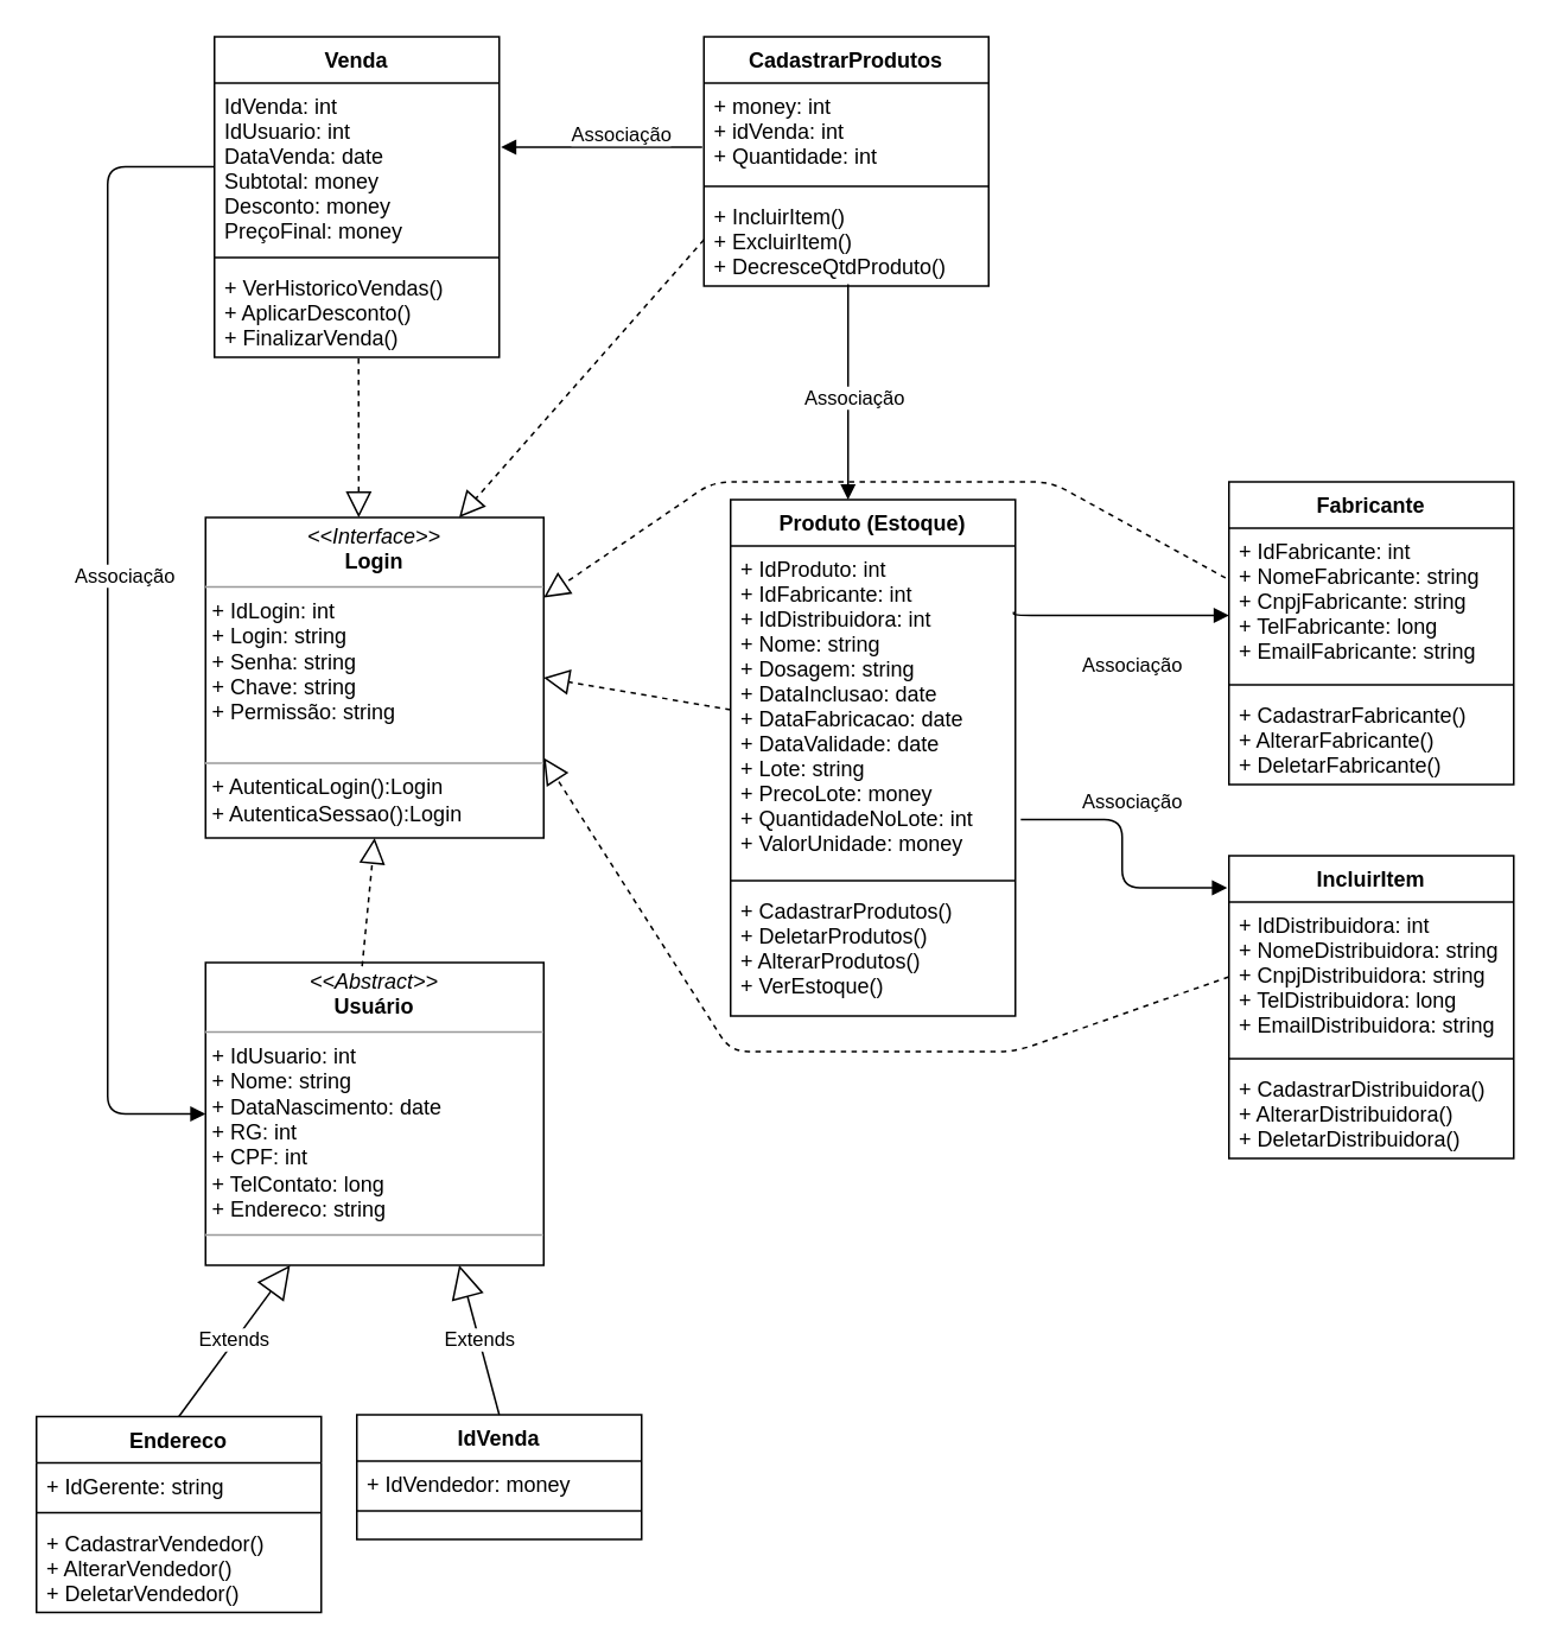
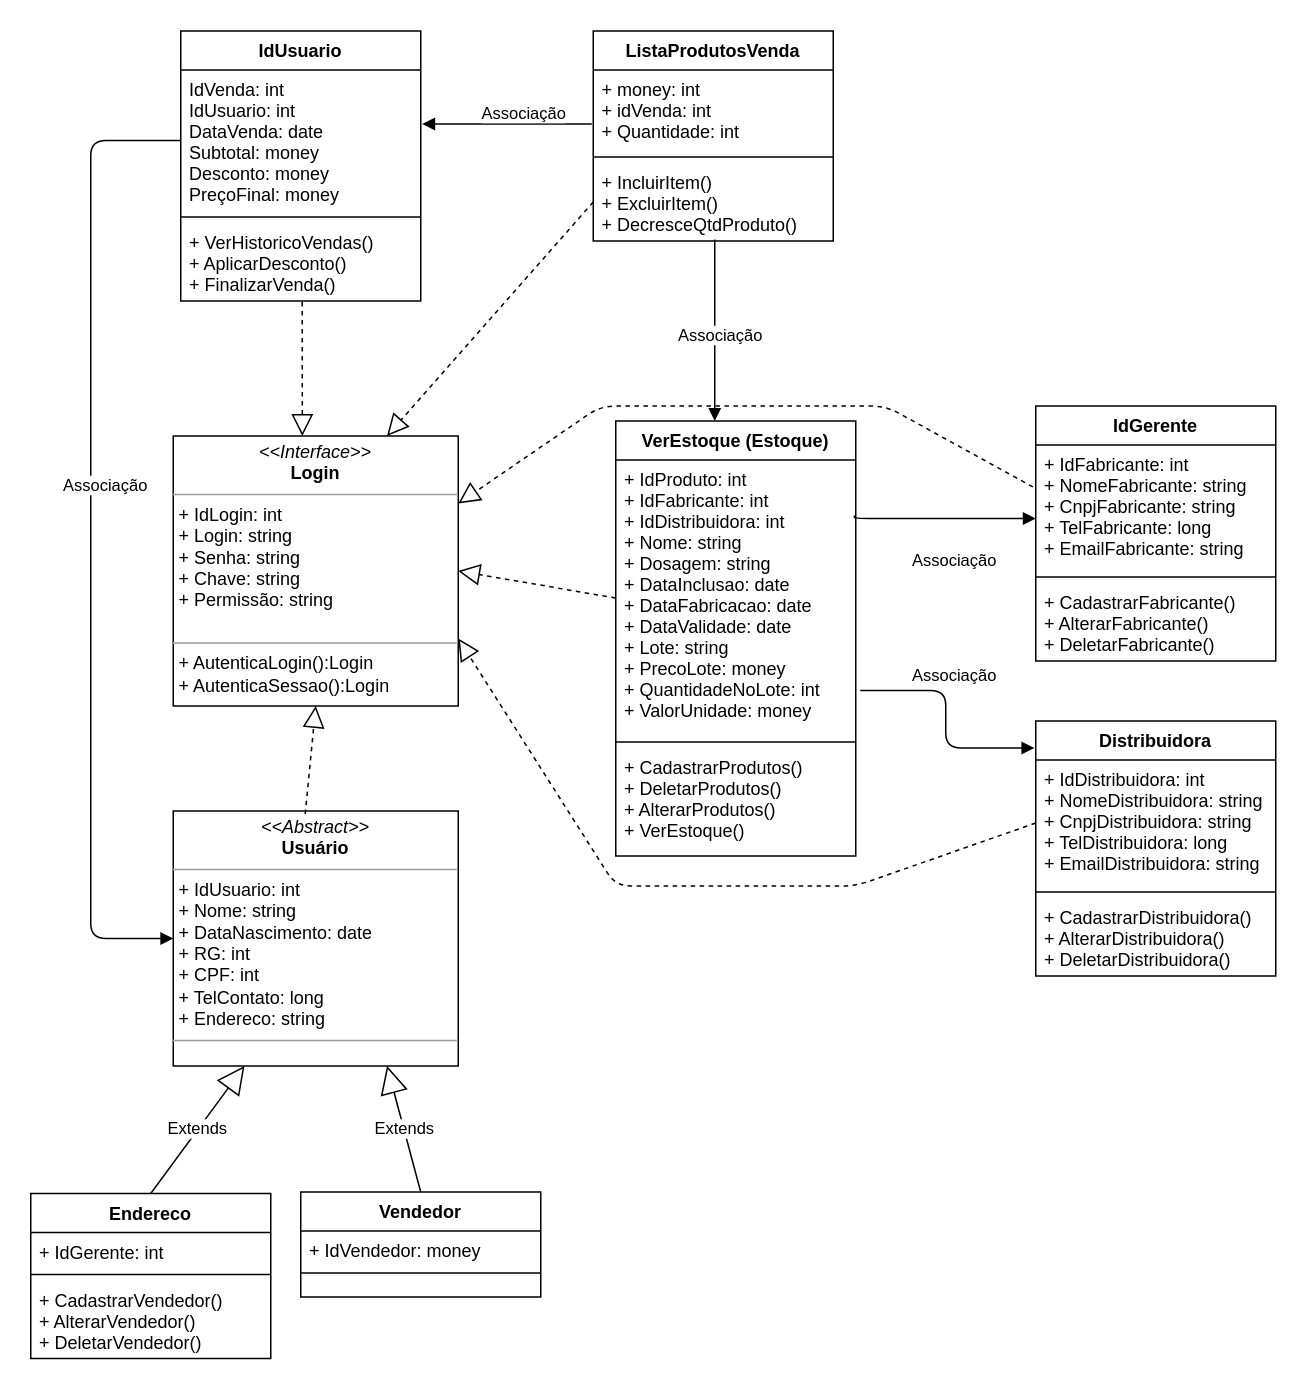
- <mxCell id="32" value="Venda" style="swimlane;fontStyle=1;align=center;verticalAlign=top;childLayout=stackLayout;horizontal=1;startSize=26;horizontalStack=0;resizeParent=1;resizeParentMax=0;resizeLast=0;collapsible=1;marginBottom=0;" vertex="1" parent="1"><mxGeometry x="120" y="20" width="160" height="180" as="geometry" /></mxCell>
+ <mxCell id="32" value="IdUsuario" style="swimlane;fontStyle=1;align=center;verticalAlign=top;childLayout=stackLayout;horizontal=1;startSize=26;horizontalStack=0;resizeParent=1;resizeParentMax=0;resizeLast=0;collapsible=1;marginBottom=0;" vertex="1" parent="1"><mxGeometry x="120" y="20" width="160" height="180" as="geometry" /></mxCell>
- <mxCell id="38" value="CadastrarProdutos" style="swimlane;fontStyle=1;align=center;verticalAlign=top;childLayout=stackLayout;horizontal=1;startSize=26;horizontalStack=0;resizeParent=1;resizeParentMax=0;resizeLast=0;collapsible=1;marginBottom=0;" vertex="1" parent="1"><mxGeometry x="395" y="20" width="160" height="140" as="geometry" /></mxCell>
+ <mxCell id="38" value="ListaProdutosVenda" style="swimlane;fontStyle=1;align=center;verticalAlign=top;childLayout=stackLayout;horizontal=1;startSize=26;horizontalStack=0;resizeParent=1;resizeParentMax=0;resizeLast=0;collapsible=1;marginBottom=0;" vertex="1" parent="1"><mxGeometry x="395" y="20" width="160" height="140" as="geometry" /></mxCell>
- <mxCell id="20" value="Fabricante" style="swimlane;fontStyle=1;align=center;verticalAlign=top;childLayout=stackLayout;horizontal=1;startSize=26;horizontalStack=0;resizeParent=1;resizeParentMax=0;resizeLast=0;collapsible=1;marginBottom=0;" vertex="1" parent="1"><mxGeometry x="690" y="270" width="160" height="170" as="geometry" /></mxCell>
+ <mxCell id="20" value="IdGerente" style="swimlane;fontStyle=1;align=center;verticalAlign=top;childLayout=stackLayout;horizontal=1;startSize=26;horizontalStack=0;resizeParent=1;resizeParentMax=0;resizeLast=0;collapsible=1;marginBottom=0;" vertex="1" parent="1"><mxGeometry x="690" y="270" width="160" height="170" as="geometry" /></mxCell>
- <mxCell id="15" value="Produto (Estoque)" style="swimlane;fontStyle=1;align=center;verticalAlign=top;childLayout=stackLayout;horizontal=1;startSize=26;horizontalStack=0;resizeParent=1;resizeParentMax=0;resizeLast=0;collapsible=1;marginBottom=0;" vertex="1" parent="1"><mxGeometry x="410" y="280" width="160" height="290" as="geometry" /></mxCell>
+ <mxCell id="15" value="VerEstoque (Estoque)" style="swimlane;fontStyle=1;align=center;verticalAlign=top;childLayout=stackLayout;horizontal=1;startSize=26;horizontalStack=0;resizeParent=1;resizeParentMax=0;resizeLast=0;collapsible=1;marginBottom=0;" vertex="1" parent="1"><mxGeometry x="410" y="280" width="160" height="290" as="geometry" /></mxCell>
- <mxCell id="24" value="IncluirItem" style="swimlane;fontStyle=1;align=center;verticalAlign=top;childLayout=stackLayout;horizontal=1;startSize=26;horizontalStack=0;resizeParent=1;resizeParentMax=0;resizeLast=0;collapsible=1;marginBottom=0;" vertex="1" parent="1"><mxGeometry x="690" width="160" height="170" as="geometry" y="480" /></mxCell>
+ <mxCell id="24" value="Distribuidora" style="swimlane;fontStyle=1;align=center;verticalAlign=top;childLayout=stackLayout;horizontal=1;startSize=26;horizontalStack=0;resizeParent=1;resizeParentMax=0;resizeLast=0;collapsible=1;marginBottom=0;" vertex="1" parent="1"><mxGeometry x="690" width="160" height="170" as="geometry" y="480" /></mxCell>
- <mxCell id="7" value="IdVenda" style="swimlane;fontStyle=1;align=center;verticalAlign=top;childLayout=stackLayout;horizontal=1;startSize=26;horizontalStack=0;resizeParent=1;resizeParentMax=0;resizeLast=0;collapsible=1;marginBottom=0;" vertex="1" parent="1"><mxGeometry x="200" y="794" width="160" height="70" as="geometry" /></mxCell>
+ <mxCell id="7" value="Vendedor" style="swimlane;fontStyle=1;align=center;verticalAlign=top;childLayout=stackLayout;horizontal=1;startSize=26;horizontalStack=0;resizeParent=1;resizeParentMax=0;resizeLast=0;collapsible=1;marginBottom=0;" vertex="1" parent="1"><mxGeometry x="200" y="794" width="160" height="70" as="geometry" /></mxCell>
- <mxCell id="4" value="+ IdGerente: string&#10;" style="text;strokeColor=none;fillColor=none;align=left;verticalAlign=top;spacingLeft=4;spacingRight=4;overflow=hidden;rotatable=0;points=[[0,0.5],[1,0.5]];portConstraint=eastwest;" vertex="1" parent="3"><mxGeometry y="26" width="160" height="24" as="geometry" /></mxCell>
+ <mxCell id="4" value="+ IdGerente: int&#10;" style="text;strokeColor=none;fillColor=none;align=left;verticalAlign=top;spacingLeft=4;spacingRight=4;overflow=hidden;rotatable=0;points=[[0,0.5],[1,0.5]];portConstraint=eastwest;" vertex="1" parent="3"><mxGeometry y="26" width="160" height="24" as="geometry" /></mxCell>
